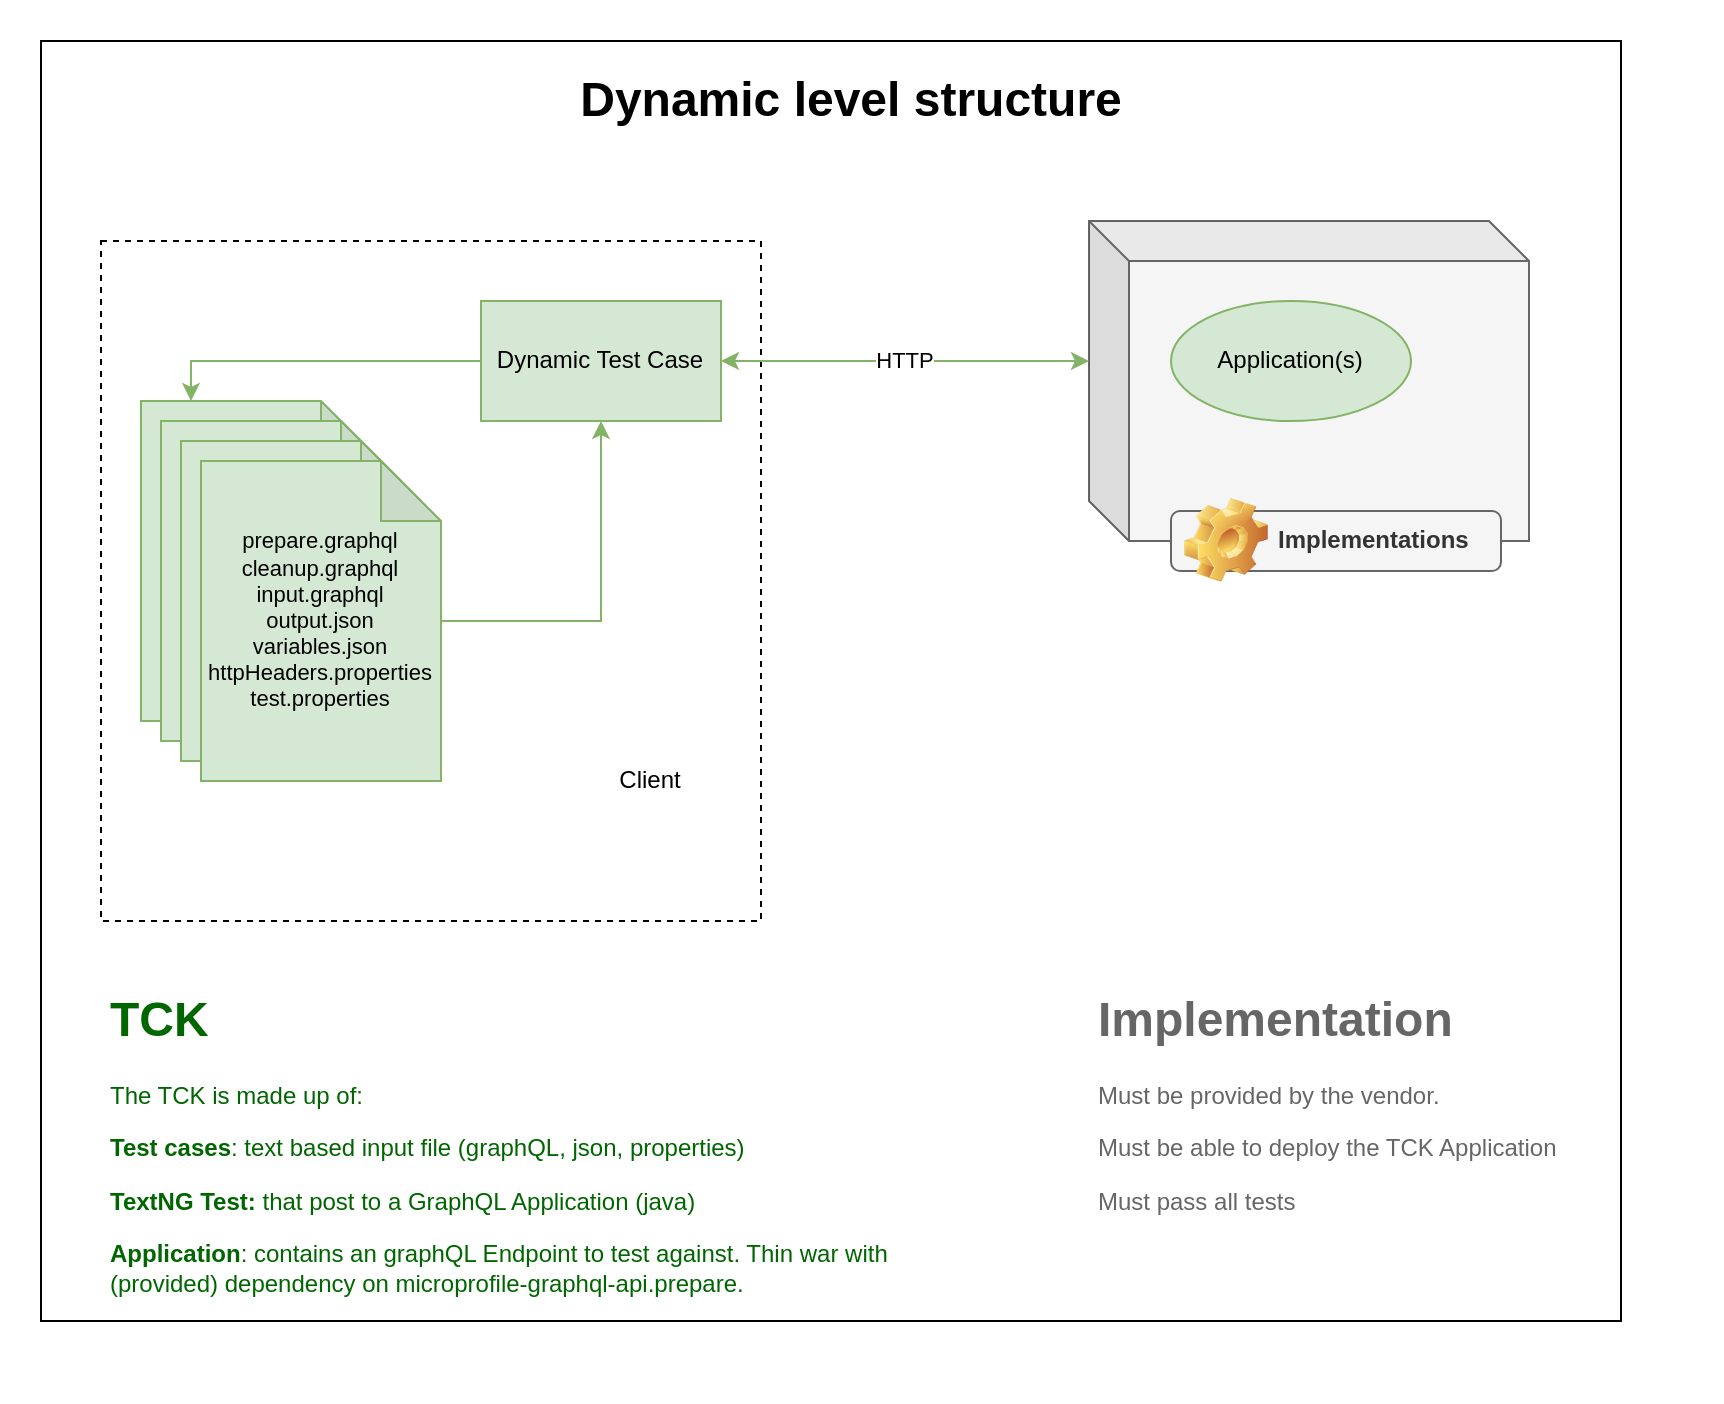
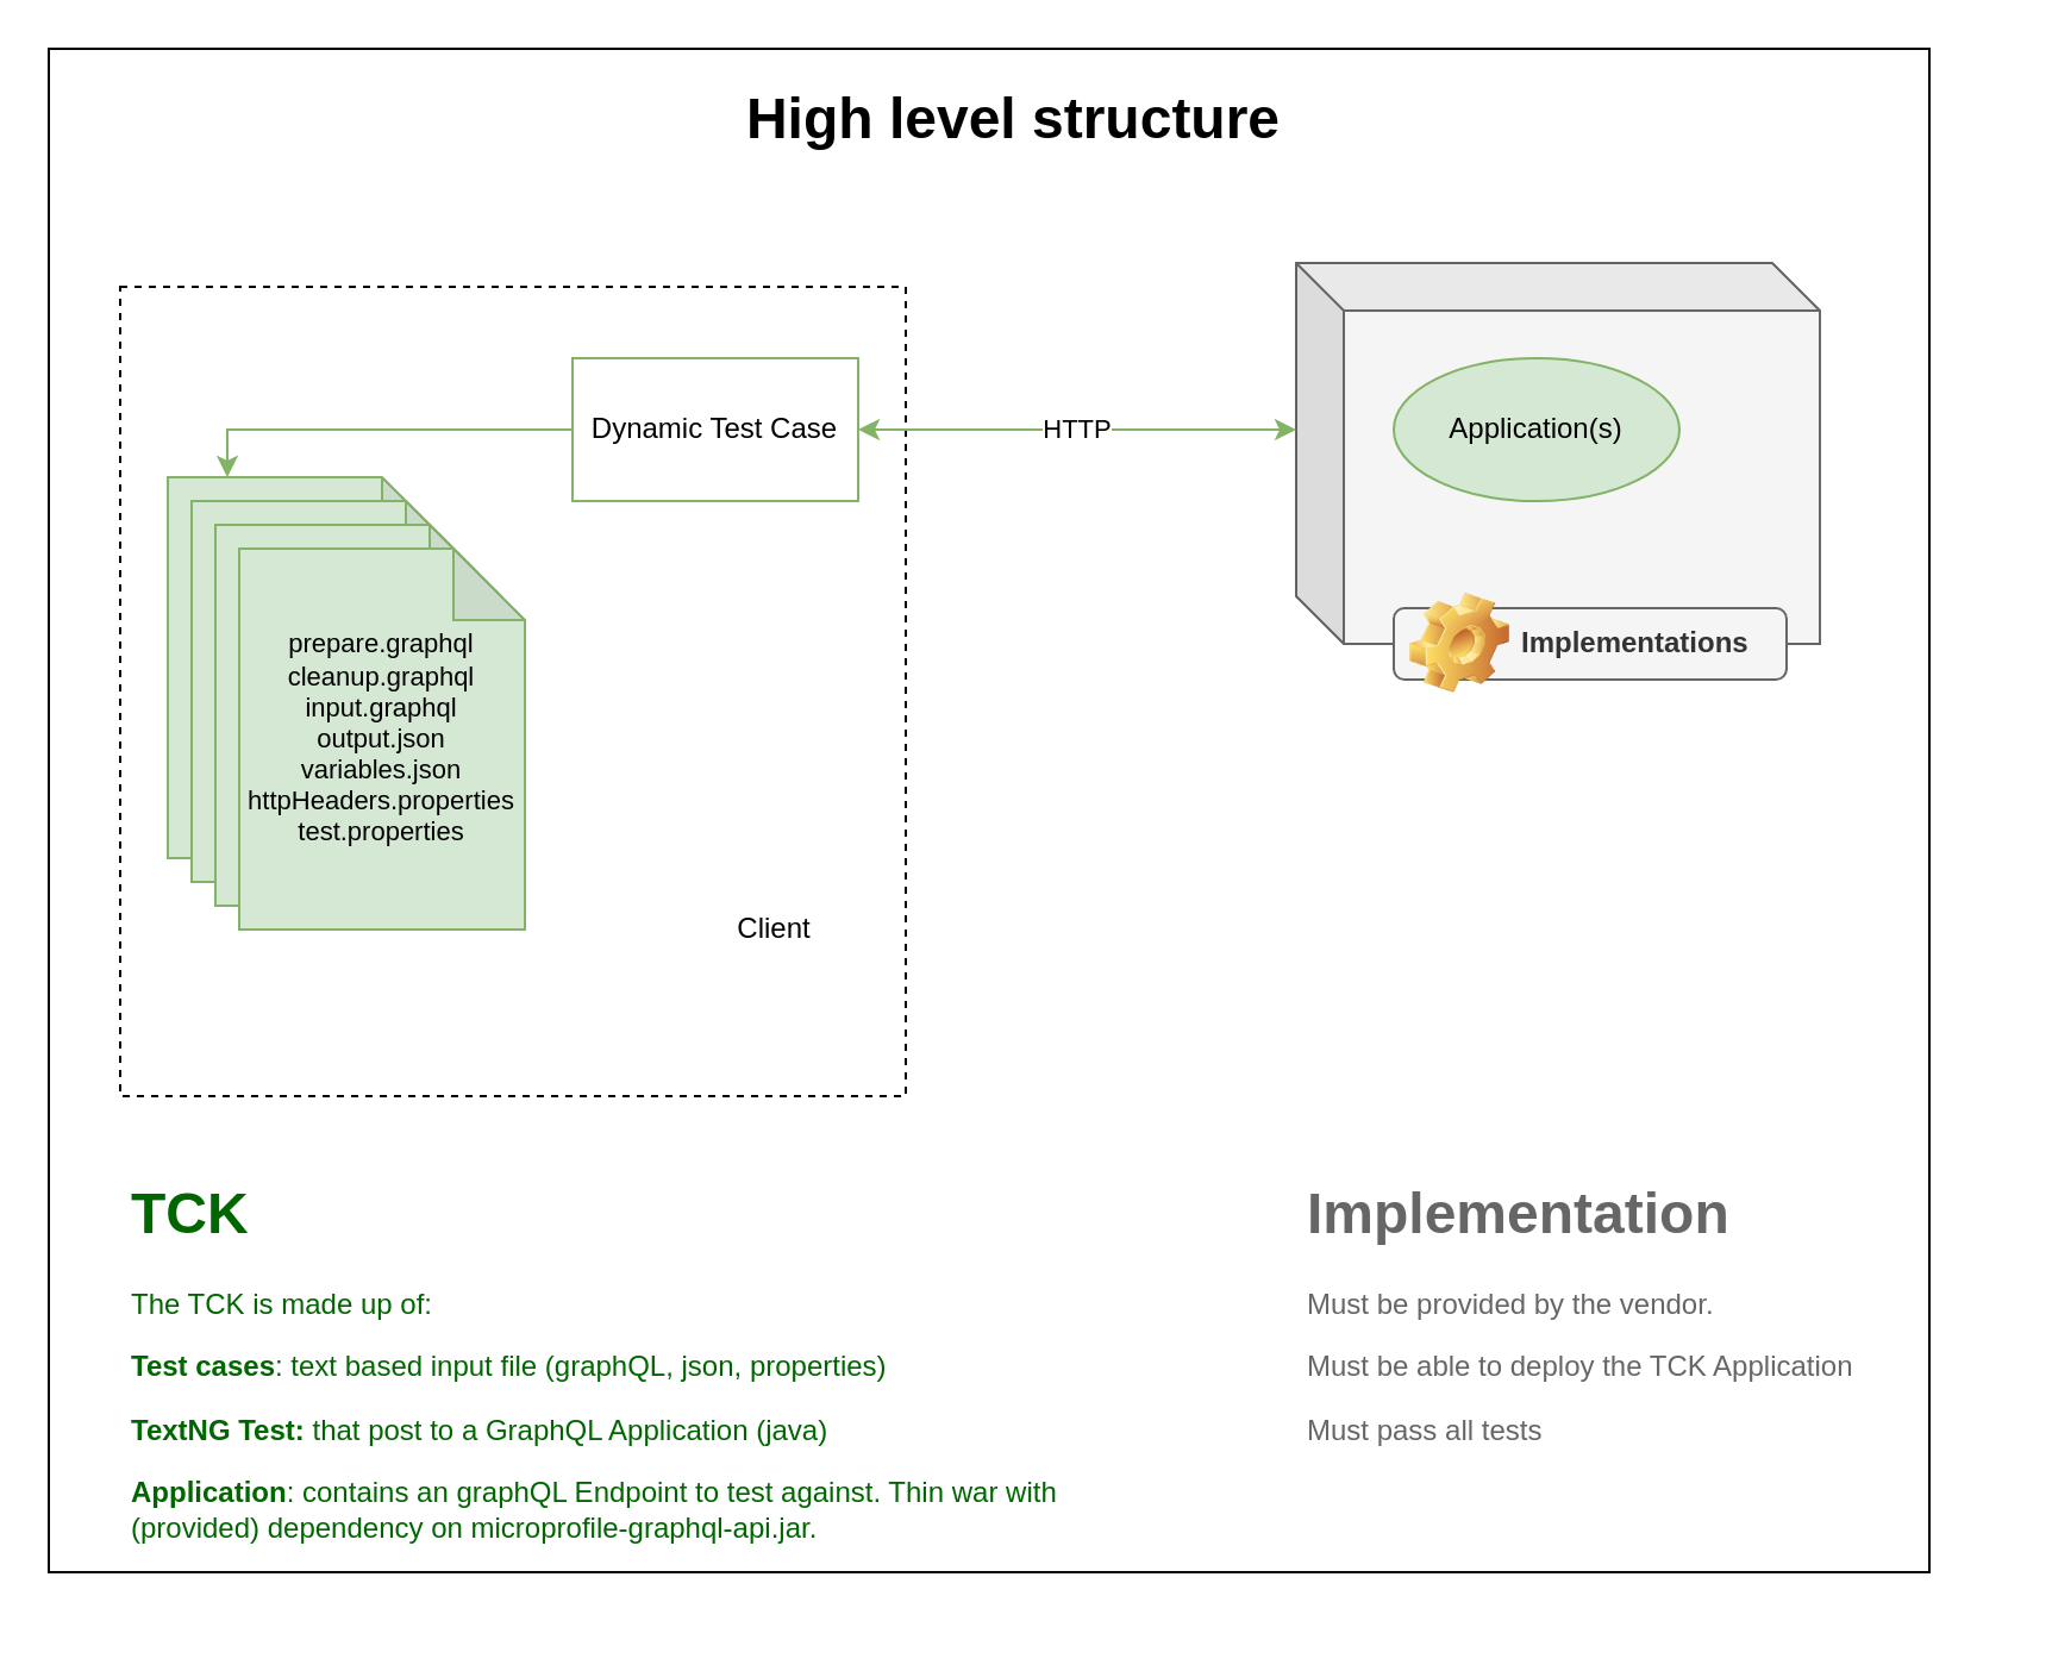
- <mxCell id="18" value="Dynamic level structure" style="text;strokeColor=none;fillColor=none;html=1;fontSize=24;fontStyle=1;verticalAlign=middle;align=center;" vertex="1" parent="1"><mxGeometry x="50" y="30" width="750" height="40" as="geometry" /></mxCell>
+ <mxCell id="18" value="High level structure" style="text;strokeColor=none;fillColor=none;html=1;fontSize=24;fontStyle=1;verticalAlign=middle;align=center;" vertex="1" parent="1"><mxGeometry x="50" y="30" width="750" height="40" as="geometry" /></mxCell>
- <mxCell id="12" value="Dynamic Test Case" style="rounded=0;whiteSpace=wrap;html=1;fillColor=#d5e8d4;strokeColor=#82b366;" parent="1" vertex="1"><mxGeometry x="240" y="150" width="120" height="60" as="geometry" /></mxCell>
+ <mxCell id="12" value="Dynamic Test Case" style="rounded=0;whiteSpace=wrap;html=1;fillColor=#ffffff;strokeColor=#82b366;" parent="1" vertex="1"><mxGeometry x="240" y="150" width="120" height="60" as="geometry" /></mxCell>
- <mxCell id="8" style="edgeStyle=orthogonalEdgeStyle;rounded=0;orthogonalLoop=1;jettySize=auto;html=1;entryX=0.5;entryY=1;entryDx=0;entryDy=0;fillColor=#d5e8d4;strokeColor=#82b366;" parent="1" source="9" target="12" edge="1"><mxGeometry relative="1" as="geometry" /></mxCell>
- <mxCell id="14" value="&lt;h1&gt;&lt;font color=&quot;#006600&quot;&gt;TCK&lt;/font&gt;&lt;/h1&gt;&lt;p&gt;&lt;font color=&quot;#006600&quot;&gt;The TCK is made up of:&lt;/font&gt;&lt;/p&gt;&lt;p&gt;&lt;font color=&quot;#006600&quot;&gt;&lt;b&gt;Test cases&lt;/b&gt;: text based input file (graphQL, json, properties) &lt;br&gt;&lt;/font&gt;&lt;/p&gt;&lt;p&gt;&lt;font color=&quot;#006600&quot;&gt;&lt;b&gt;TextNG Test: &lt;/b&gt;that post to a GraphQL Application (java)&lt;/font&gt;&lt;/p&gt;&lt;p&gt;&lt;font color=&quot;#006600&quot;&gt;&lt;b&gt;Application&lt;/b&gt;: contains an graphQL Endpoint to test against. Thin war with (provided) dependency on microprofile-graphql-api.prepare.&lt;/font&gt;&lt;/p&gt;&lt;p&gt;&lt;font color=&quot;#006600&quot;&gt;&lt;br&gt;&lt;/font&gt;&lt;/p&gt;&lt;p&gt;&lt;font color=&quot;#006600&quot;&gt;&lt;br&gt;&lt;/font&gt;&lt;/p&gt;&lt;p&gt;&lt;font color=&quot;#006600&quot;&gt;&lt;br&gt;&lt;/font&gt;&lt;/p&gt;" style="text;html=1;spacing=5;spacingTop=-20;whiteSpace=wrap;overflow=hidden;rounded=0;dashed=1;" parent="1" vertex="1"><mxGeometry x="50" y="490" width="420" height="190" as="geometry" /></mxCell>
+ <mxCell id="14" value="&lt;h1&gt;&lt;font color=&quot;#006600&quot;&gt;TCK&lt;/font&gt;&lt;/h1&gt;&lt;p&gt;&lt;font color=&quot;#006600&quot;&gt;The TCK is made up of:&lt;/font&gt;&lt;/p&gt;&lt;p&gt;&lt;font color=&quot;#006600&quot;&gt;&lt;b&gt;Test cases&lt;/b&gt;: text based input file (graphQL, json, properties) &lt;br&gt;&lt;/font&gt;&lt;/p&gt;&lt;p&gt;&lt;font color=&quot;#006600&quot;&gt;&lt;b&gt;TextNG Test: &lt;/b&gt;that post to a GraphQL Application (java)&lt;/font&gt;&lt;/p&gt;&lt;p&gt;&lt;font color=&quot;#006600&quot;&gt;&lt;b&gt;Application&lt;/b&gt;: contains an graphQL Endpoint to test against. Thin war with (provided) dependency on microprofile-graphql-api.jar.&lt;/font&gt;&lt;/p&gt;&lt;p&gt;&lt;font color=&quot;#006600&quot;&gt;&lt;br&gt;&lt;/font&gt;&lt;/p&gt;&lt;p&gt;&lt;font color=&quot;#006600&quot;&gt;&lt;br&gt;&lt;/font&gt;&lt;/p&gt;&lt;p&gt;&lt;font color=&quot;#006600&quot;&gt;&lt;br&gt;&lt;/font&gt;&lt;/p&gt;" style="text;html=1;spacing=5;spacingTop=-20;whiteSpace=wrap;overflow=hidden;rounded=0;dashed=1;" parent="1" vertex="1"><mxGeometry x="50" y="490" width="420" height="190" as="geometry" /></mxCell>
